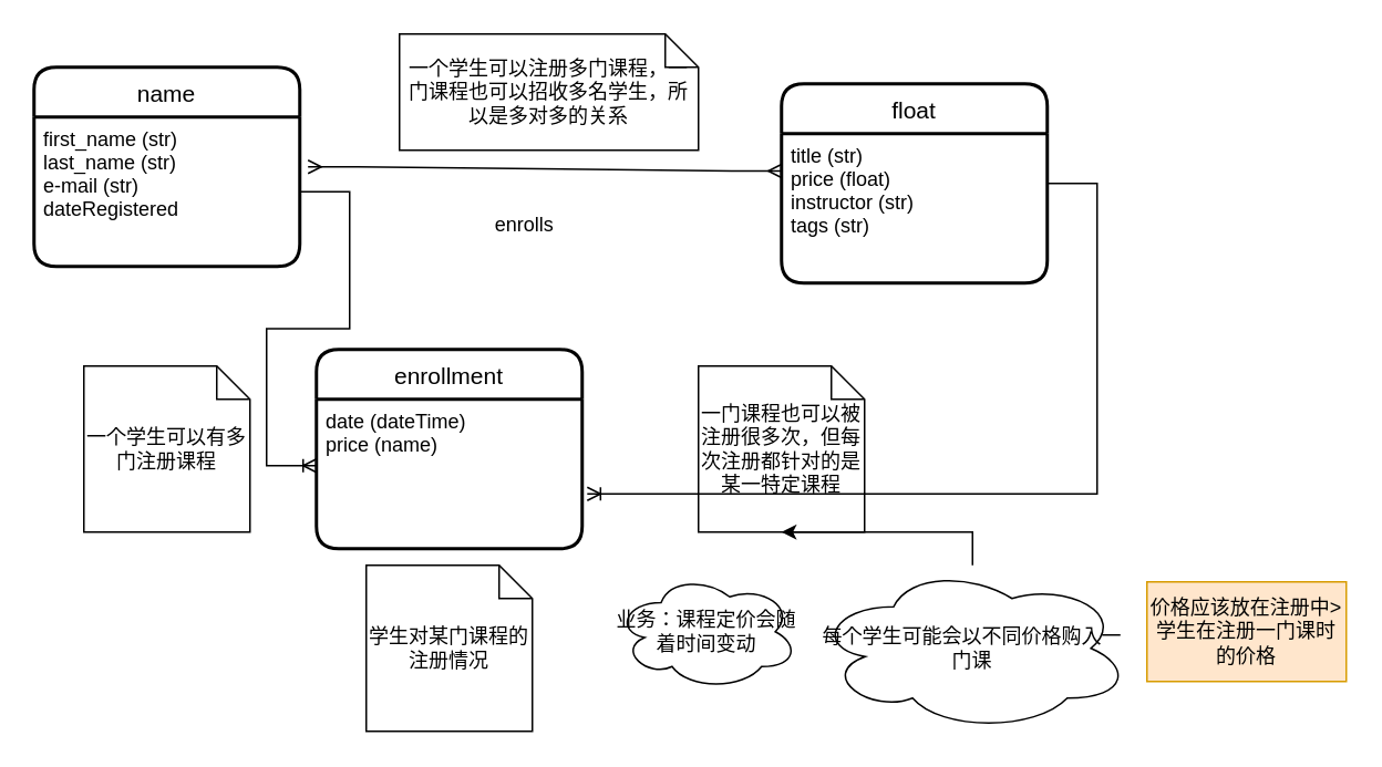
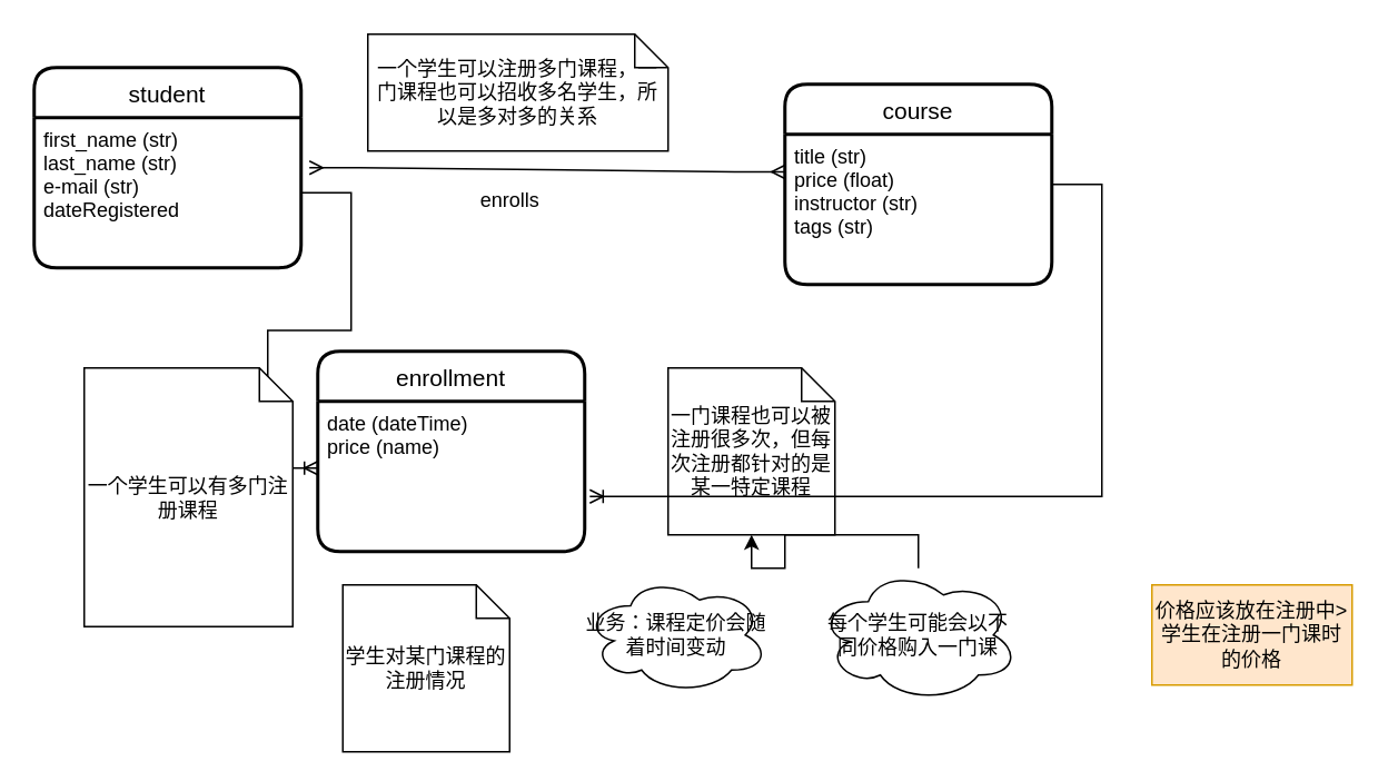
- <mxCell id="8" value="一个学生可以注册多门课程，一门课程也可以招收多名学生，所以是多对多的关系" style="shape=note;size=20;whiteSpace=wrap;html=1;" vertex="1" parent="1"><mxGeometry x="240" y="20" width="180" height="70" as="geometry" /></mxCell>
+ <mxCell id="8" value="一个学生可以注册多门课程，一门课程也可以招收多名学生，所以是多对多的关系" style="shape=note;size=20;whiteSpace=wrap;html=1;" vertex="1" parent="1"><mxGeometry x="220" y="20" width="180" height="70" as="geometry" /></mxCell>
- <mxCell id="2" value="name" style="swimlane;childLayout=stackLayout;horizontal=1;startSize=30;horizontalStack=0;rounded=1;fontSize=14;fontStyle=0;strokeWidth=2;resizeParent=0;resizeLast=1;shadow=0;dashed=0;align=center;" parent="1" vertex="1"><mxGeometry x="20" y="40" width="160" height="120" as="geometry" /></mxCell>
+ <mxCell id="2" value="student" style="swimlane;childLayout=stackLayout;horizontal=1;startSize=30;horizontalStack=0;rounded=1;fontSize=14;fontStyle=0;strokeWidth=2;resizeParent=0;resizeLast=1;shadow=0;dashed=0;align=center;" parent="1" vertex="1"><mxGeometry x="20" y="40" width="160" height="120" as="geometry" /></mxCell>
- <mxCell id="4" value="float" style="swimlane;childLayout=stackLayout;horizontal=1;startSize=30;horizontalStack=0;rounded=1;fontSize=14;fontStyle=0;strokeWidth=2;resizeParent=0;resizeLast=1;shadow=0;dashed=0;align=center;" parent="1" vertex="1"><mxGeometry x="470" y="50" width="160" height="120" as="geometry" /></mxCell>
+ <mxCell id="4" value="course" style="swimlane;childLayout=stackLayout;horizontal=1;startSize=30;horizontalStack=0;rounded=1;fontSize=14;fontStyle=0;strokeWidth=2;resizeParent=0;resizeLast=1;shadow=0;dashed=0;align=center;" parent="1" vertex="1"><mxGeometry x="470" y="50" width="160" height="120" as="geometry" /></mxCell>
- <mxCell id="7" value="enrolls" style="text;html=1;align=center;verticalAlign=middle;resizable=0;points=[];autosize=1;strokeColor=none;fillColor=none;" parent="1" vertex="1"><mxGeometry x="290" y="125" width="50" height="20" as="geometry" /></mxCell>
+ <mxCell id="7" value="enrolls" style="text;html=1;align=center;verticalAlign=middle;resizable=0;points=[];autosize=1;strokeColor=none;fillColor=none;" parent="1" vertex="1"><mxGeometry x="280" y="110" width="50" height="20" as="geometry" /></mxCell>
- <mxCell id="12" value="一个学生可以有多门注册课程" style="shape=note;size=20;whiteSpace=wrap;html=1;" vertex="1" parent="1"><mxGeometry x="50" y="220" width="100" height="100" as="geometry" /></mxCell>
+ <mxCell id="12" value="一个学生可以有多门注册课程" style="shape=note;size=20;whiteSpace=wrap;html=1;" vertex="1" parent="1"><mxGeometry x="50" y="220" width="125" height="155" as="geometry" /></mxCell>
- <mxCell id="13" value="一门课程也可以被注册很多次，但每次注册都针对的是某一特定课程" style="shape=note;size=20;whiteSpace=wrap;html=1;" vertex="1" parent="1"><mxGeometry x="420" y="220" width="100" height="100" as="geometry" /></mxCell>
+ <mxCell id="13" value="一门课程也可以被注册很多次，但每次注册都针对的是某一特定课程" style="shape=note;size=20;whiteSpace=wrap;html=1;" vertex="1" parent="1"><mxGeometry x="400" y="220" width="100" height="100" as="geometry" /></mxCell>
- <mxCell id="16" value="业务：课程定价会随着时间变动" style="ellipse;shape=cloud;whiteSpace=wrap;html=1;align=center;" vertex="1" parent="1"><mxGeometry x="370" y="345" width="110" height="70" as="geometry" /></mxCell>
+ <mxCell id="16" value="业务：课程定价会随着时间变动" style="ellipse;shape=cloud;whiteSpace=wrap;html=1;align=center;" vertex="1" parent="1"><mxGeometry x="350" y="345" width="110" height="70" as="geometry" /></mxCell>
- <mxCell id="15" value="学生对某门课程的注册情况" style="shape=note;size=20;whiteSpace=wrap;html=1;" vertex="1" parent="1"><mxGeometry x="220" y="340" width="100" height="100" as="geometry" /></mxCell>
+ <mxCell id="15" value="学生对某门课程的注册情况" style="shape=note;size=20;whiteSpace=wrap;html=1;" vertex="1" parent="1"><mxGeometry x="205" y="350" width="100" height="100" as="geometry" /></mxCell>
- <mxCell id="18" value="每个学生可能会以不同价格购入一门课" style="ellipse;shape=cloud;whiteSpace=wrap;html=1;" vertex="1" parent="1"><mxGeometry x="490" y="340" width="190" height="100" as="geometry" /></mxCell>
+ <mxCell id="18" value="每个学生可能会以不同价格购入一门课" style="ellipse;shape=cloud;whiteSpace=wrap;html=1;" vertex="1" parent="1"><mxGeometry x="490" y="340" width="120" height="80" as="geometry" /></mxCell>
